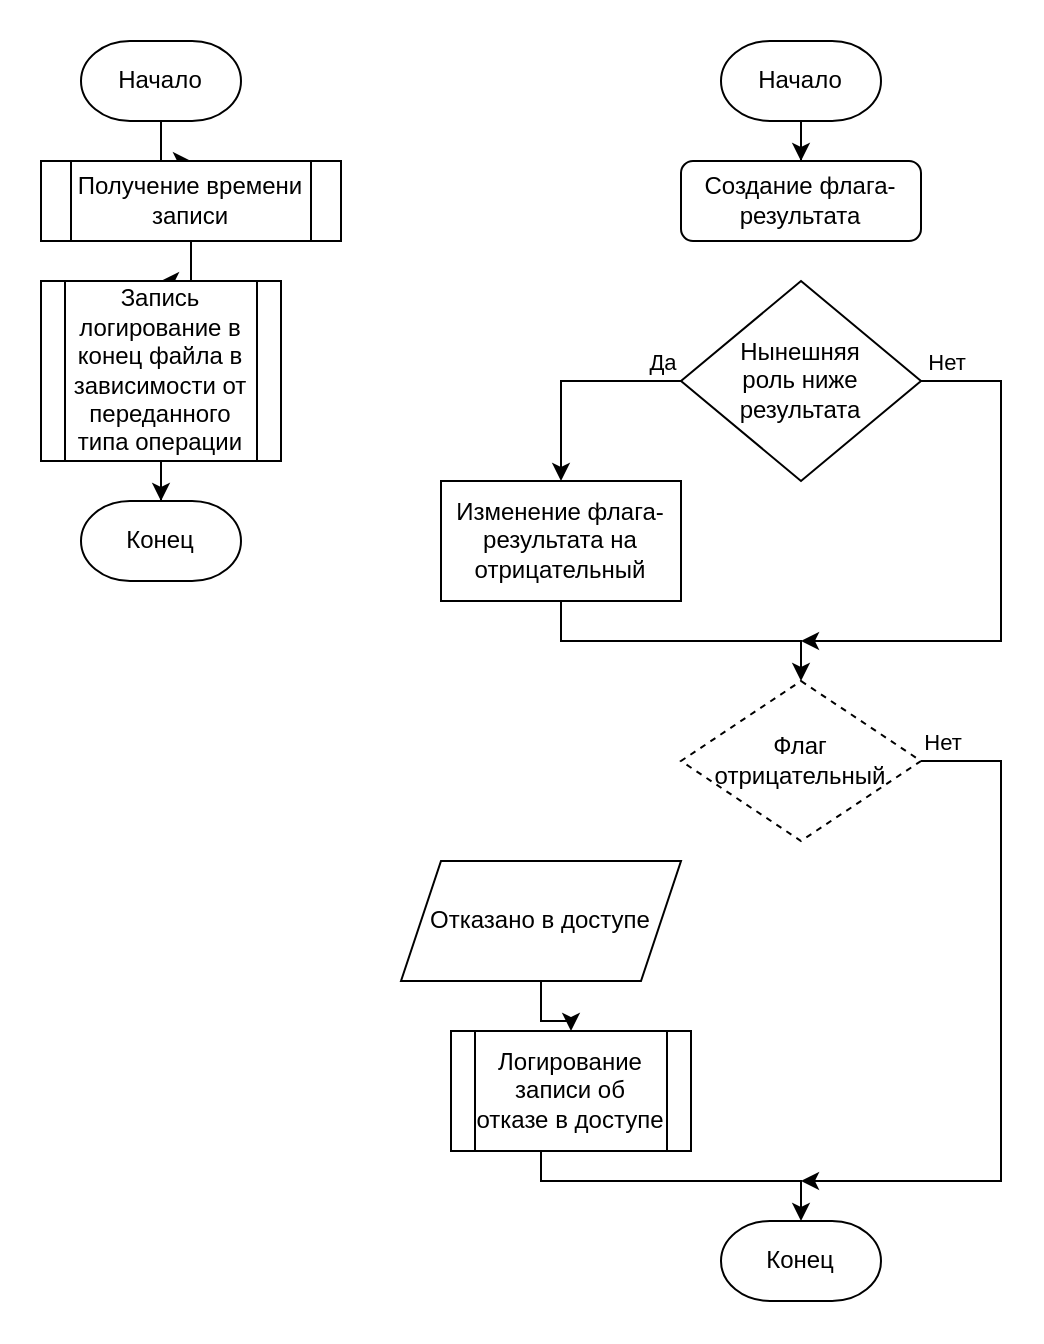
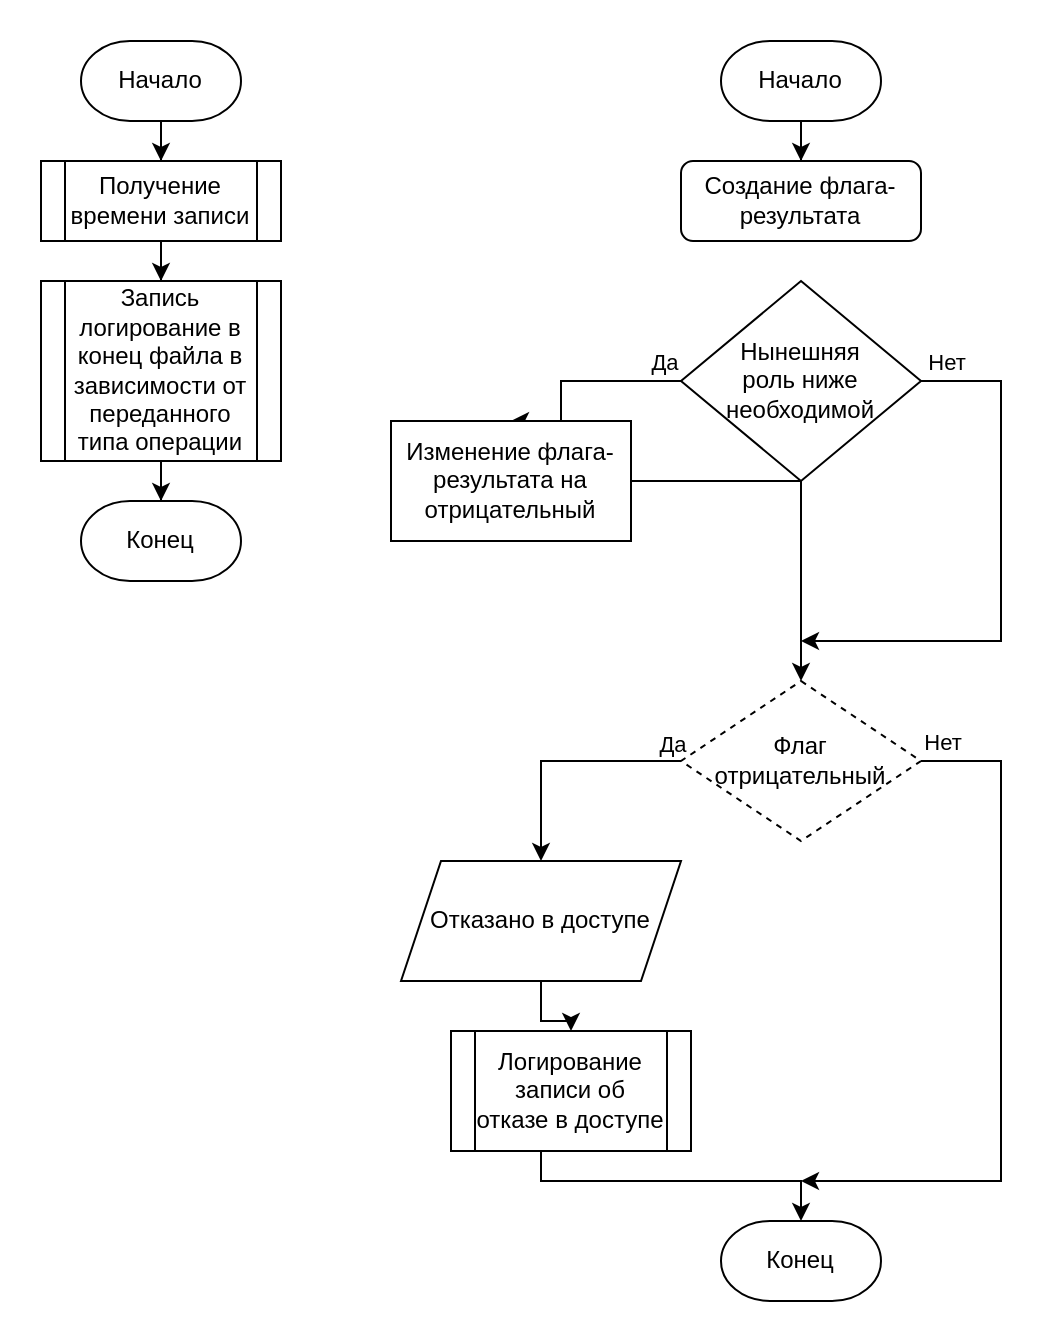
- <mxCell id="5" value="Получение времени записи" style="shape=process;whiteSpace=wrap;html=1;backgroundOutline=1;" vertex="1" parent="1"><mxGeometry x="20" y="80" width="150" height="40" as="geometry" /></mxCell>
+ <mxCell id="5" value="Получение времени записи" style="shape=process;whiteSpace=wrap;html=1;backgroundOutline=1;" vertex="1" parent="1"><mxGeometry x="20" y="80" width="120" height="40" as="geometry" /></mxCell>
- <mxCell id="16" value="Нынешняя&lt;div&gt;роль ниже&lt;/div&gt;&lt;div&gt;результата&lt;/div&gt;" style="rhombus;whiteSpace=wrap;html=1;" vertex="1" parent="1"><mxGeometry x="340" y="140" width="120" height="100" as="geometry" /></mxCell>
+ <mxCell id="16" value="Нынешняя&lt;div&gt;роль ниже&lt;/div&gt;&lt;div&gt;необходимой&lt;/div&gt;" style="rhombus;whiteSpace=wrap;html=1;" vertex="1" parent="1"><mxGeometry x="340" y="140" width="120" height="100" as="geometry" /></mxCell>
- <mxCell id="18" value="Изменение флага-результата на отрицательный" style="rounded=0;whiteSpace=wrap;html=1;" vertex="1" parent="1"><mxGeometry x="220" y="240" width="120" height="60" as="geometry" /></mxCell>
+ <mxCell id="18" value="Изменение флага-результата на отрицательный" style="rounded=0;whiteSpace=wrap;html=1;" vertex="1" parent="1"><mxGeometry x="195" y="210" width="120" height="60" as="geometry" /></mxCell>
+ <mxCell id="19" style="edgeStyle=orthogonalEdgeStyle;rounded=0;orthogonalLoop=1;jettySize=auto;html=1;entryX=0.5;entryY=0;entryDx=0;entryDy=0;exitX=0;exitY=0.5;exitDx=0;exitDy=0;" edge="1" parent="1" source="23" target="25"><mxGeometry relative="1" as="geometry"><Array as="points"><mxPoint x="270" y="380" /></Array></mxGeometry></mxCell>
+ <mxCell id="20" value="Да" style="edgeLabel;html=1;align=center;verticalAlign=middle;resizable=0;points=[];" vertex="1" connectable="0" parent="19"><mxGeometry x="-0.592" y="-1" relative="1" as="geometry"><mxPoint x="19" y="-8" as="offset" /></mxGeometry></mxCell>
